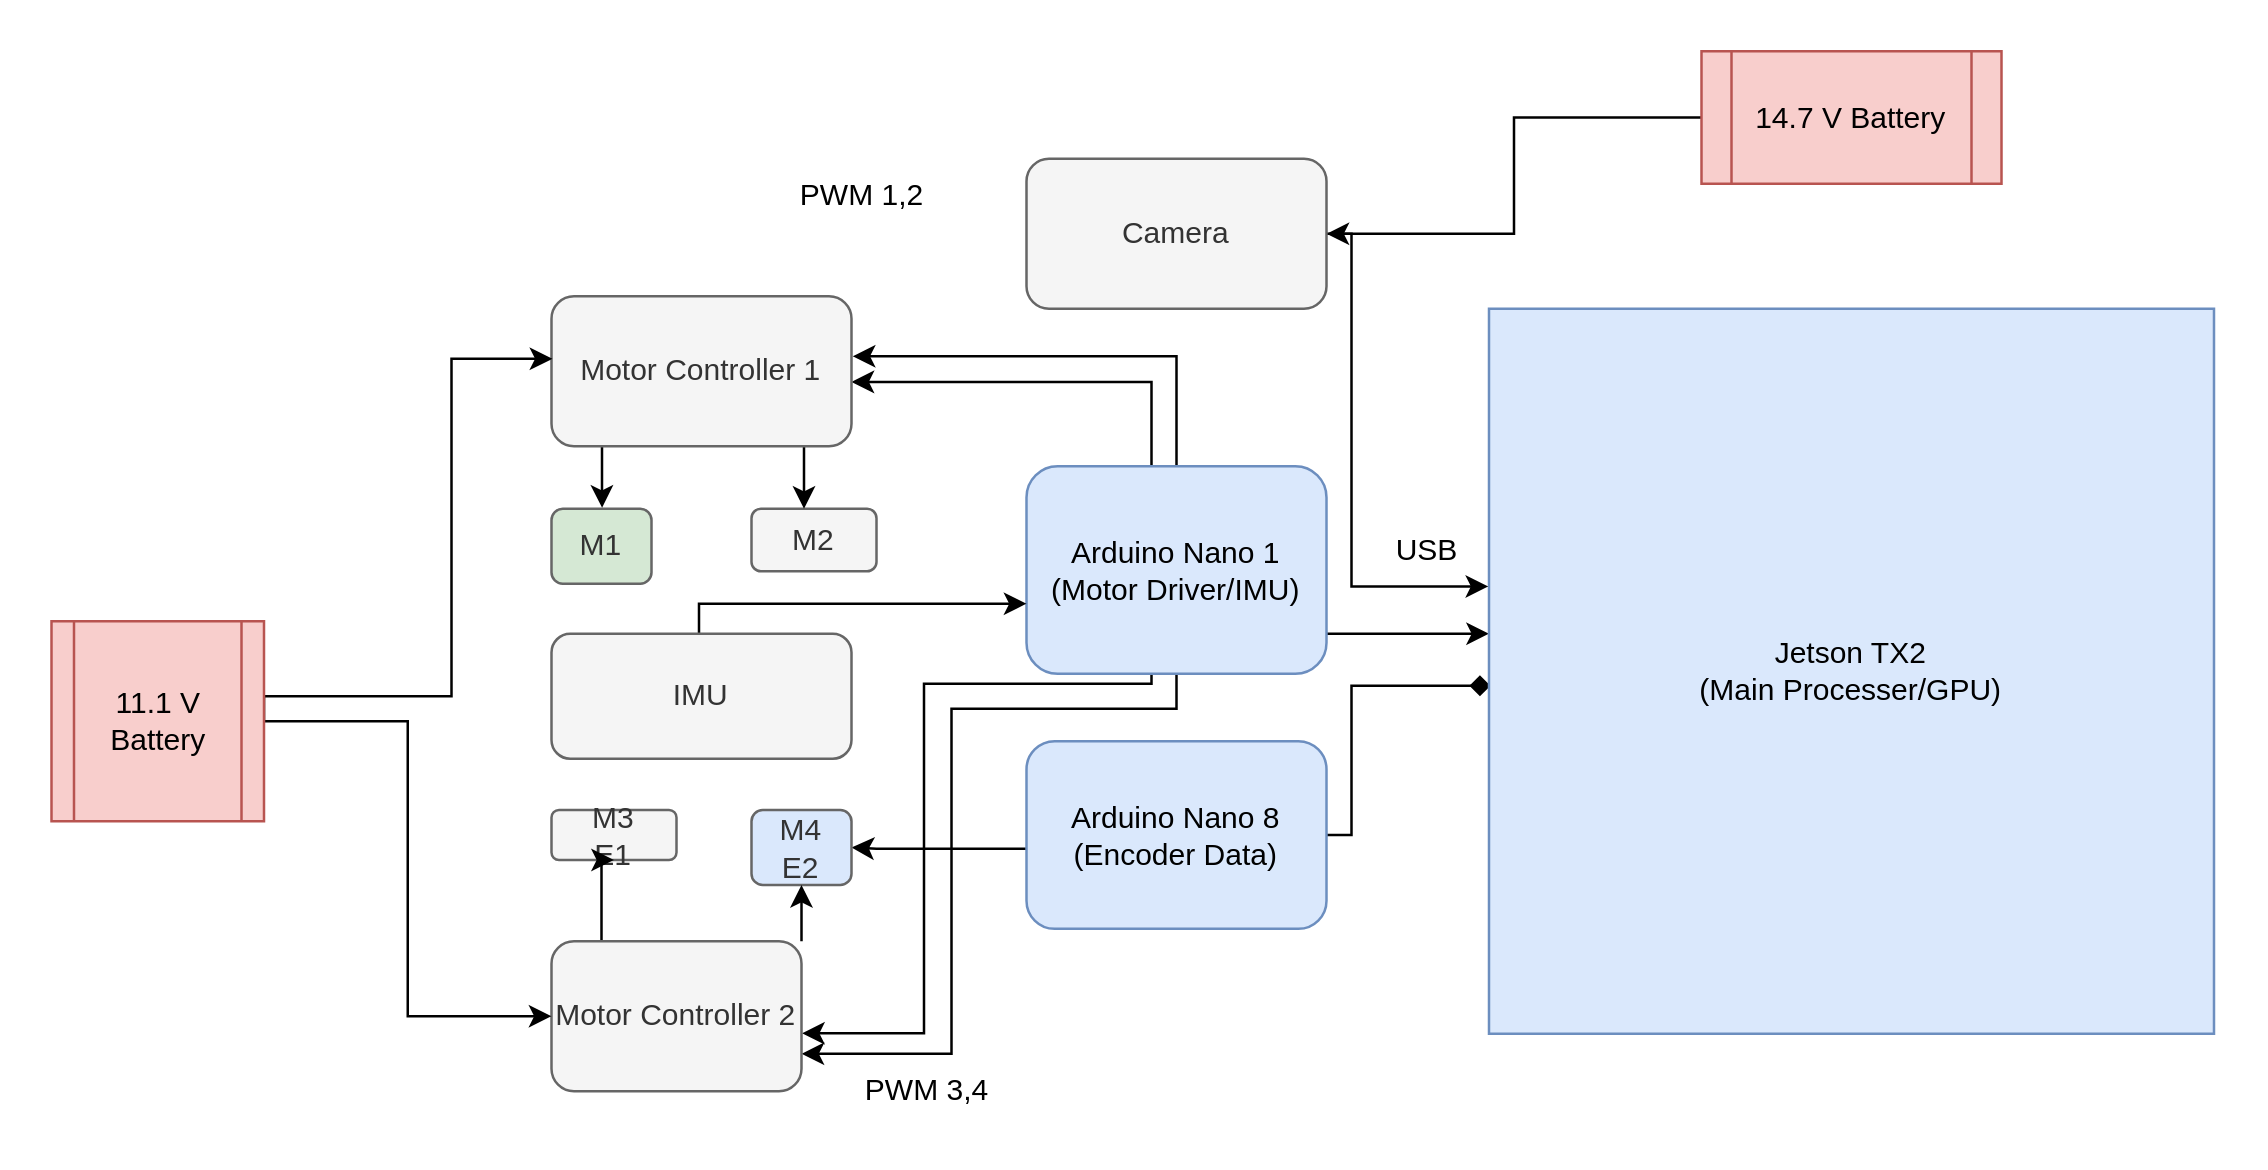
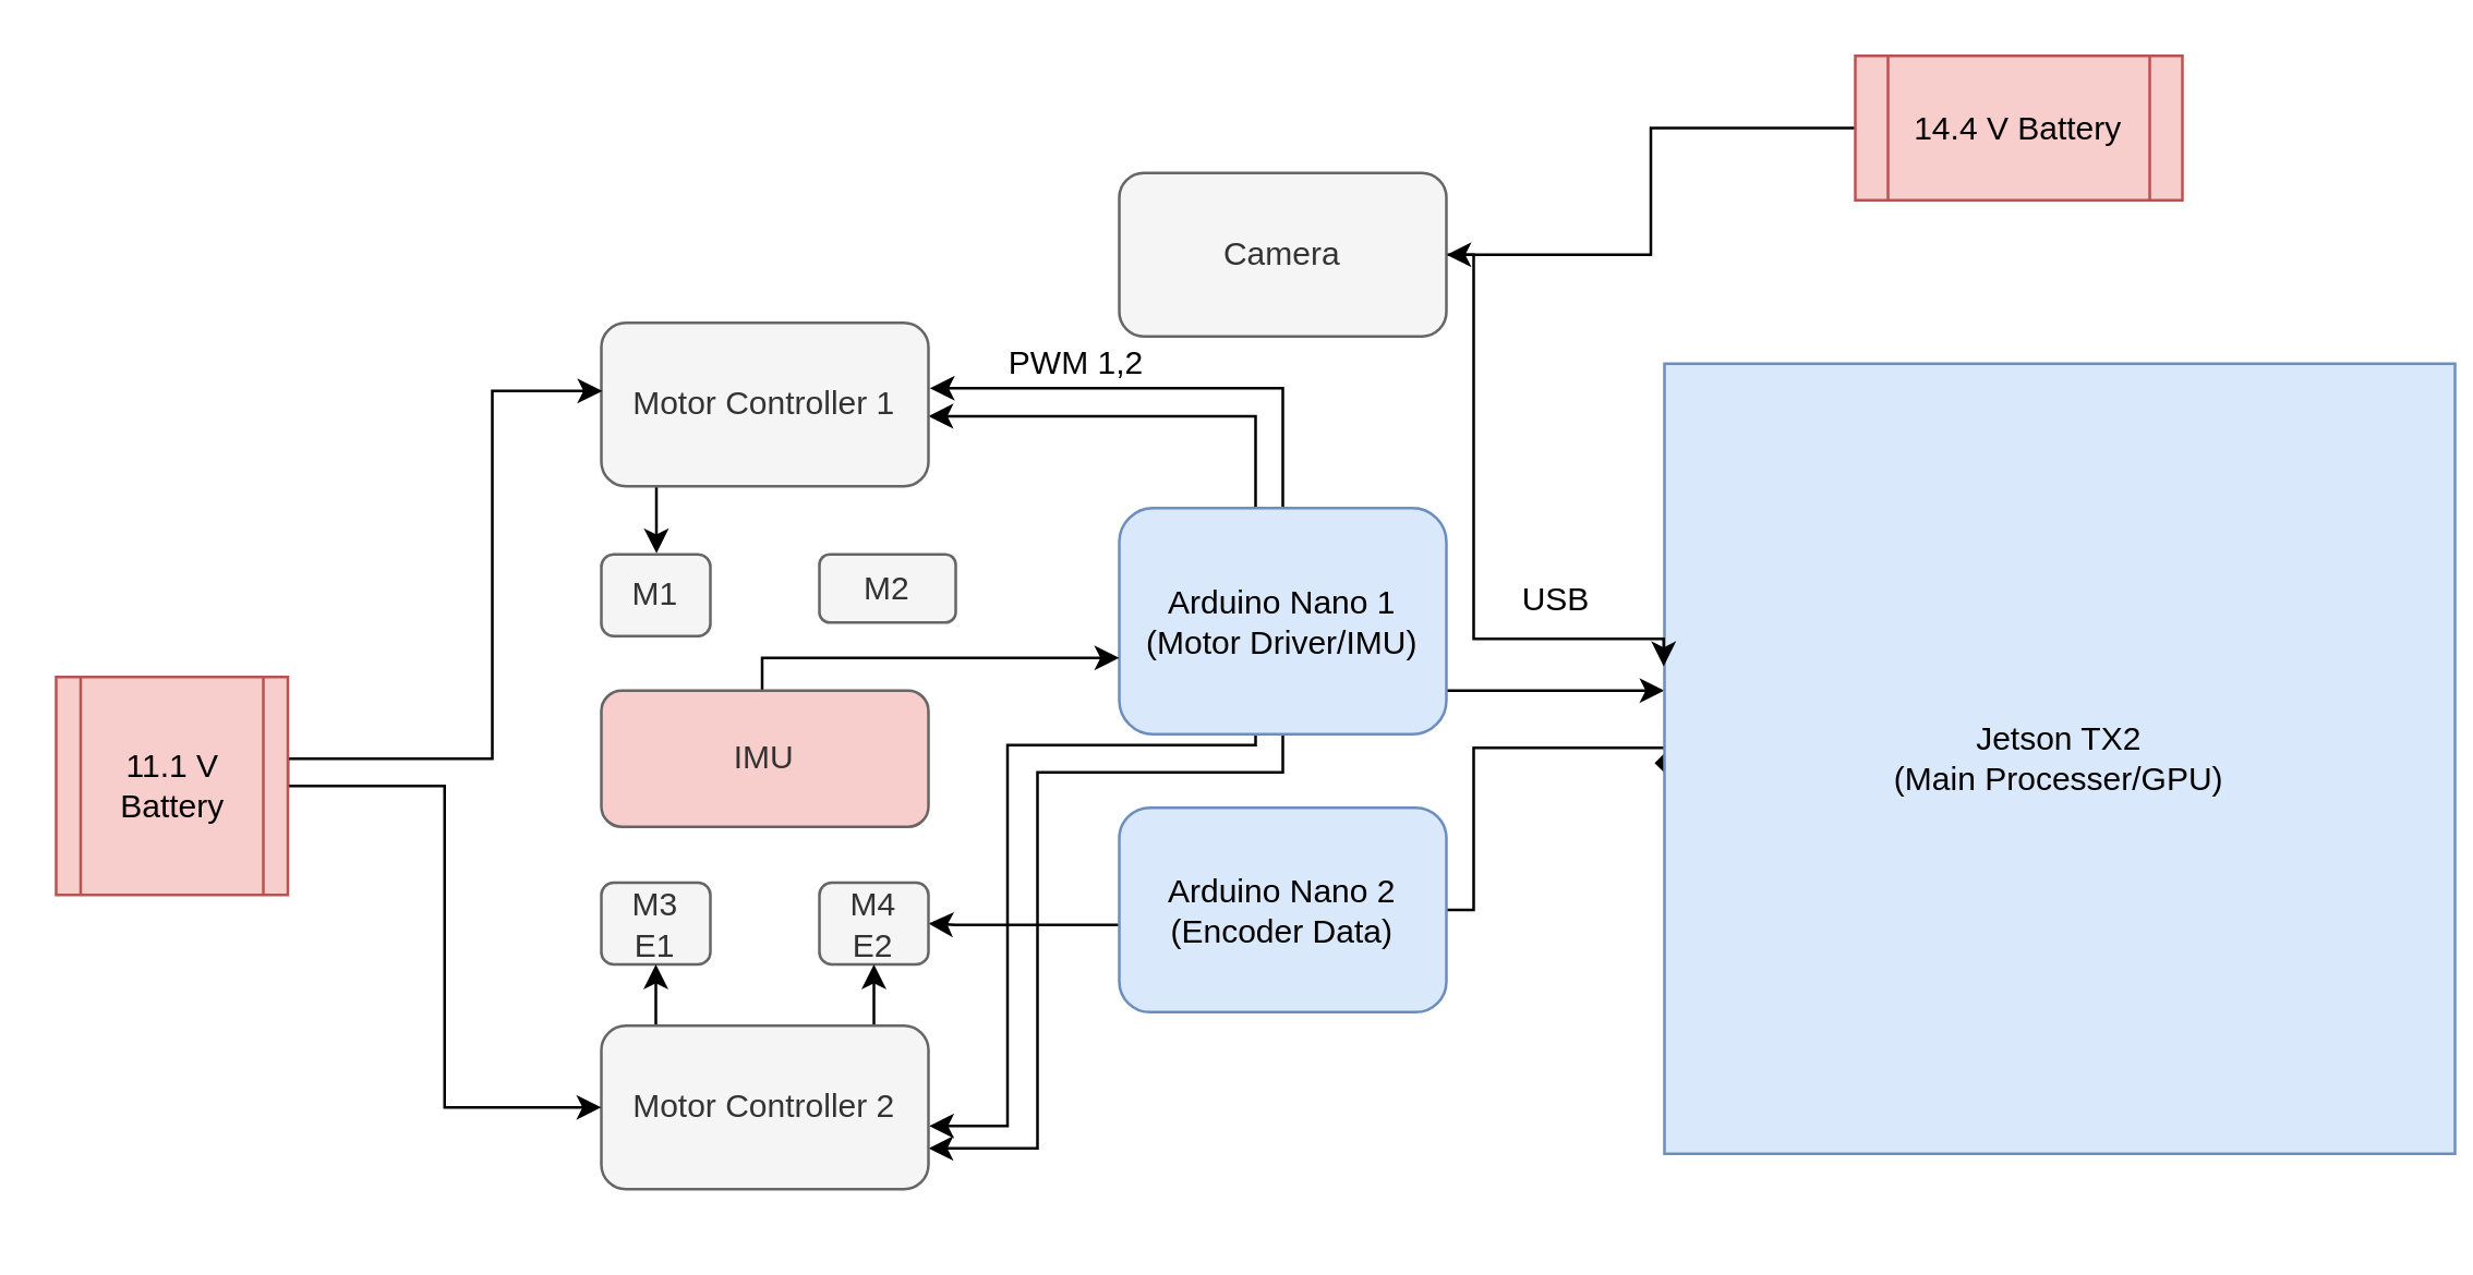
- <mxCell id="26" value="14.7 V Battery" style="shape=process;whiteSpace=wrap;html=1;backgroundOutline=1;fillColor=#f8cecc;strokeColor=#b85450;comic=0;shadow=0;" parent="1" vertex="1"><mxGeometry x="680" y="20" width="120" height="53" as="geometry" /></mxCell>
+ <mxCell id="26" value="14.4 V Battery" style="shape=process;whiteSpace=wrap;html=1;backgroundOutline=1;fillColor=#f8cecc;strokeColor=#b85450;comic=0;shadow=0;" parent="1" vertex="1"><mxGeometry x="680" y="20" width="120" height="53" as="geometry" /></mxCell>
- <mxCell id="33" value="PWM 1,2" style="text;html=1;align=center;verticalAlign=middle;resizable=0;points=[];autosize=1;comic=0;shadow=0;" parent="1" vertex="1"><mxGeometry x="314" y="68" width="60" height="20" as="geometry" /></mxCell>
+ <mxCell id="33" value="PWM 1,2" style="text;html=1;align=center;verticalAlign=middle;resizable=0;points=[];autosize=1;comic=0;shadow=0;" parent="1" vertex="1"><mxGeometry x="364" y="123" width="60" height="20" as="geometry" /></mxCell>
- <mxCell id="22" style="edgeStyle=orthogonalEdgeStyle;rounded=0;orthogonalLoop=1;jettySize=auto;html=1;" parent="1" source="24" target="13" edge="1"><mxGeometry relative="1" as="geometry"><mxPoint x="320" y="196" as="targetPoint" /><Array as="points"><mxPoint x="321" y="198" /><mxPoint x="321" y="198" /></Array></mxGeometry></mxCell>
- <mxCell id="11" value="M1&lt;br&gt;" style="rounded=1;whiteSpace=wrap;html=1;fillColor=#d5e8d4;strokeColor=#666666;comic=0;shadow=0;fontColor=#333333;" parent="1" vertex="1"><mxGeometry x="220" y="203" width="40" height="30" as="geometry" /></mxCell>
+ <mxCell id="11" value="M1&lt;br&gt;" style="rounded=1;whiteSpace=wrap;html=1;fillColor=#f5f5f5;strokeColor=#666666;comic=0;shadow=0;fontColor=#333333;" parent="1" vertex="1"><mxGeometry x="220" y="203" width="40" height="30" as="geometry" /></mxCell>
- <mxCell id="17" value="Jetson TX2&lt;br&gt;(Main Processer/GPU)" style="whiteSpace=wrap;html=1;aspect=fixed;fillColor=#dae8fc;strokeColor=#6c8ebf;comic=0;shadow=0;" parent="1" vertex="1"><mxGeometry x="595" y="123" width="290" height="290" as="geometry" /></mxCell>
+ <mxCell id="17" value="Jetson TX2&lt;br&gt;(Main Processer/GPU)" style="whiteSpace=wrap;html=1;aspect=fixed;fillColor=#dae8fc;strokeColor=#6c8ebf;comic=0;shadow=0;" parent="1" vertex="1"><mxGeometry x="610" y="133" width="290" height="290" as="geometry" /></mxCell>
- <mxCell id="16" value="IMU" style="rounded=1;whiteSpace=wrap;html=1;fontSize=12;glass=0;strokeWidth=1;shadow=0;fillColor=#f5f5f5;strokeColor=#666666;comic=0;fontColor=#333333;" parent="1" vertex="1"><mxGeometry x="220" y="253" width="120" height="50" as="geometry" /></mxCell>
+ <mxCell id="16" value="IMU" style="rounded=1;whiteSpace=wrap;html=1;fontSize=12;glass=0;strokeWidth=1;shadow=0;fillColor=#f8cecc;strokeColor=#666666;comic=0;fontColor=#333333;" parent="1" vertex="1"><mxGeometry x="220" y="253" width="120" height="50" as="geometry" /></mxCell>
- <mxCell id="12" value="M3&lt;br&gt;E1" style="rounded=1;whiteSpace=wrap;html=1;fillColor=#f5f5f5;strokeColor=#666666;comic=0;shadow=0;fontColor=#333333;" parent="1" vertex="1"><mxGeometry x="220" y="323.5" width="50" height="20" as="geometry" /></mxCell>
+ <mxCell id="12" value="M3&lt;br&gt;E1" style="rounded=1;whiteSpace=wrap;html=1;fillColor=#f5f5f5;strokeColor=#666666;comic=0;shadow=0;fontColor=#333333;" parent="1" vertex="1"><mxGeometry x="220" y="323.5" width="40" height="30" as="geometry" /></mxCell>
- <mxCell id="4" value="Arduino Nano 8&lt;br&gt;(Encoder Data)" style="rounded=1;whiteSpace=wrap;html=1;fontSize=12;glass=0;strokeWidth=1;shadow=0;fillColor=#dae8fc;strokeColor=#6c8ebf;comic=0;" parent="1" vertex="1"><mxGeometry x="410" y="296" width="120" height="75" as="geometry" /></mxCell>
+ <mxCell id="4" value="Arduino Nano 2&lt;br&gt;(Encoder Data)" style="rounded=1;whiteSpace=wrap;html=1;fontSize=12;glass=0;strokeWidth=1;shadow=0;fillColor=#dae8fc;strokeColor=#6c8ebf;comic=0;" parent="1" vertex="1"><mxGeometry x="410" y="296" width="120" height="75" as="geometry" /></mxCell>
- <mxCell id="14" value="M4&lt;br&gt;E2" style="rounded=1;whiteSpace=wrap;html=1;comic=0;shadow=0;fillColor=#dae8fc;strokeColor=#666666;fontColor=#333333;" parent="1" vertex="1"><mxGeometry x="300" y="323.5" width="40" height="30" as="geometry" /></mxCell>
+ <mxCell id="14" value="M4&lt;br&gt;E2" style="rounded=1;whiteSpace=wrap;html=1;comic=0;shadow=0;fillColor=#f5f5f5;strokeColor=#666666;fontColor=#333333;" parent="1" vertex="1"><mxGeometry x="300" y="323.5" width="40" height="30" as="geometry" /></mxCell>
- <mxCell id="21" value="Motor Controller 2" style="rounded=1;whiteSpace=wrap;html=1;fillColor=#f5f5f5;strokeColor=#666666;comic=0;shadow=0;fontColor=#333333;" parent="1" vertex="1"><mxGeometry x="220" y="376" width="100" height="60" as="geometry" /></mxCell>
+ <mxCell id="21" value="Motor Controller 2" style="rounded=1;whiteSpace=wrap;html=1;fillColor=#f5f5f5;strokeColor=#666666;comic=0;shadow=0;fontColor=#333333;" parent="1" vertex="1"><mxGeometry x="220" y="376" width="120" height="60" as="geometry" /></mxCell>
- <mxCell id="32" value="PWM 3,4" style="text;html=1;align=center;verticalAlign=middle;resizable=0;points=[];autosize=1;comic=0;shadow=0;" parent="1" vertex="1"><mxGeometry x="340" y="426" width="60" height="20" as="geometry" /></mxCell>
